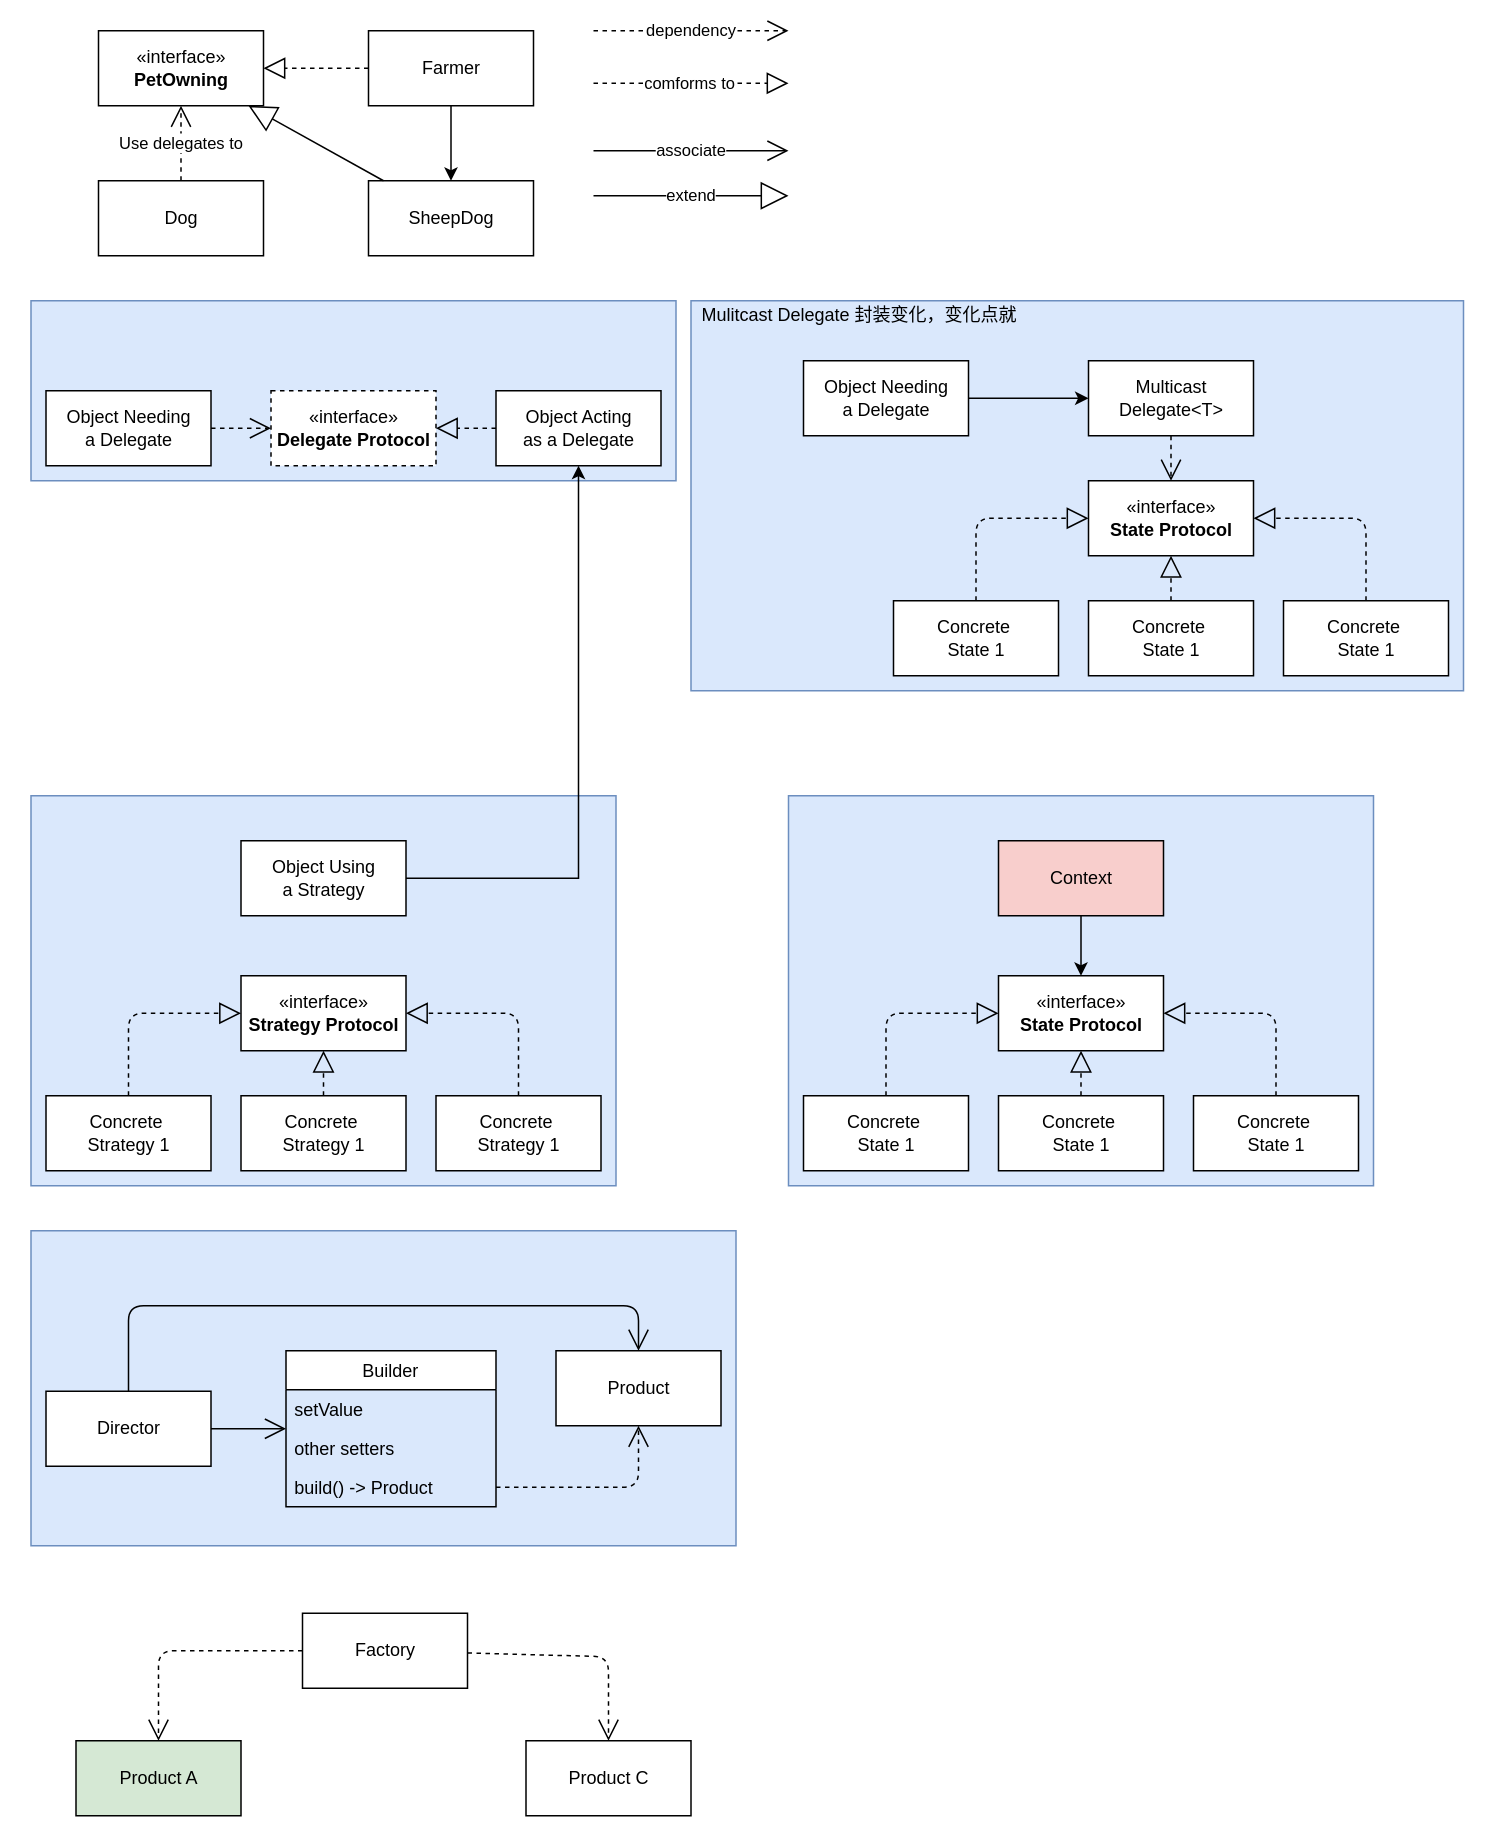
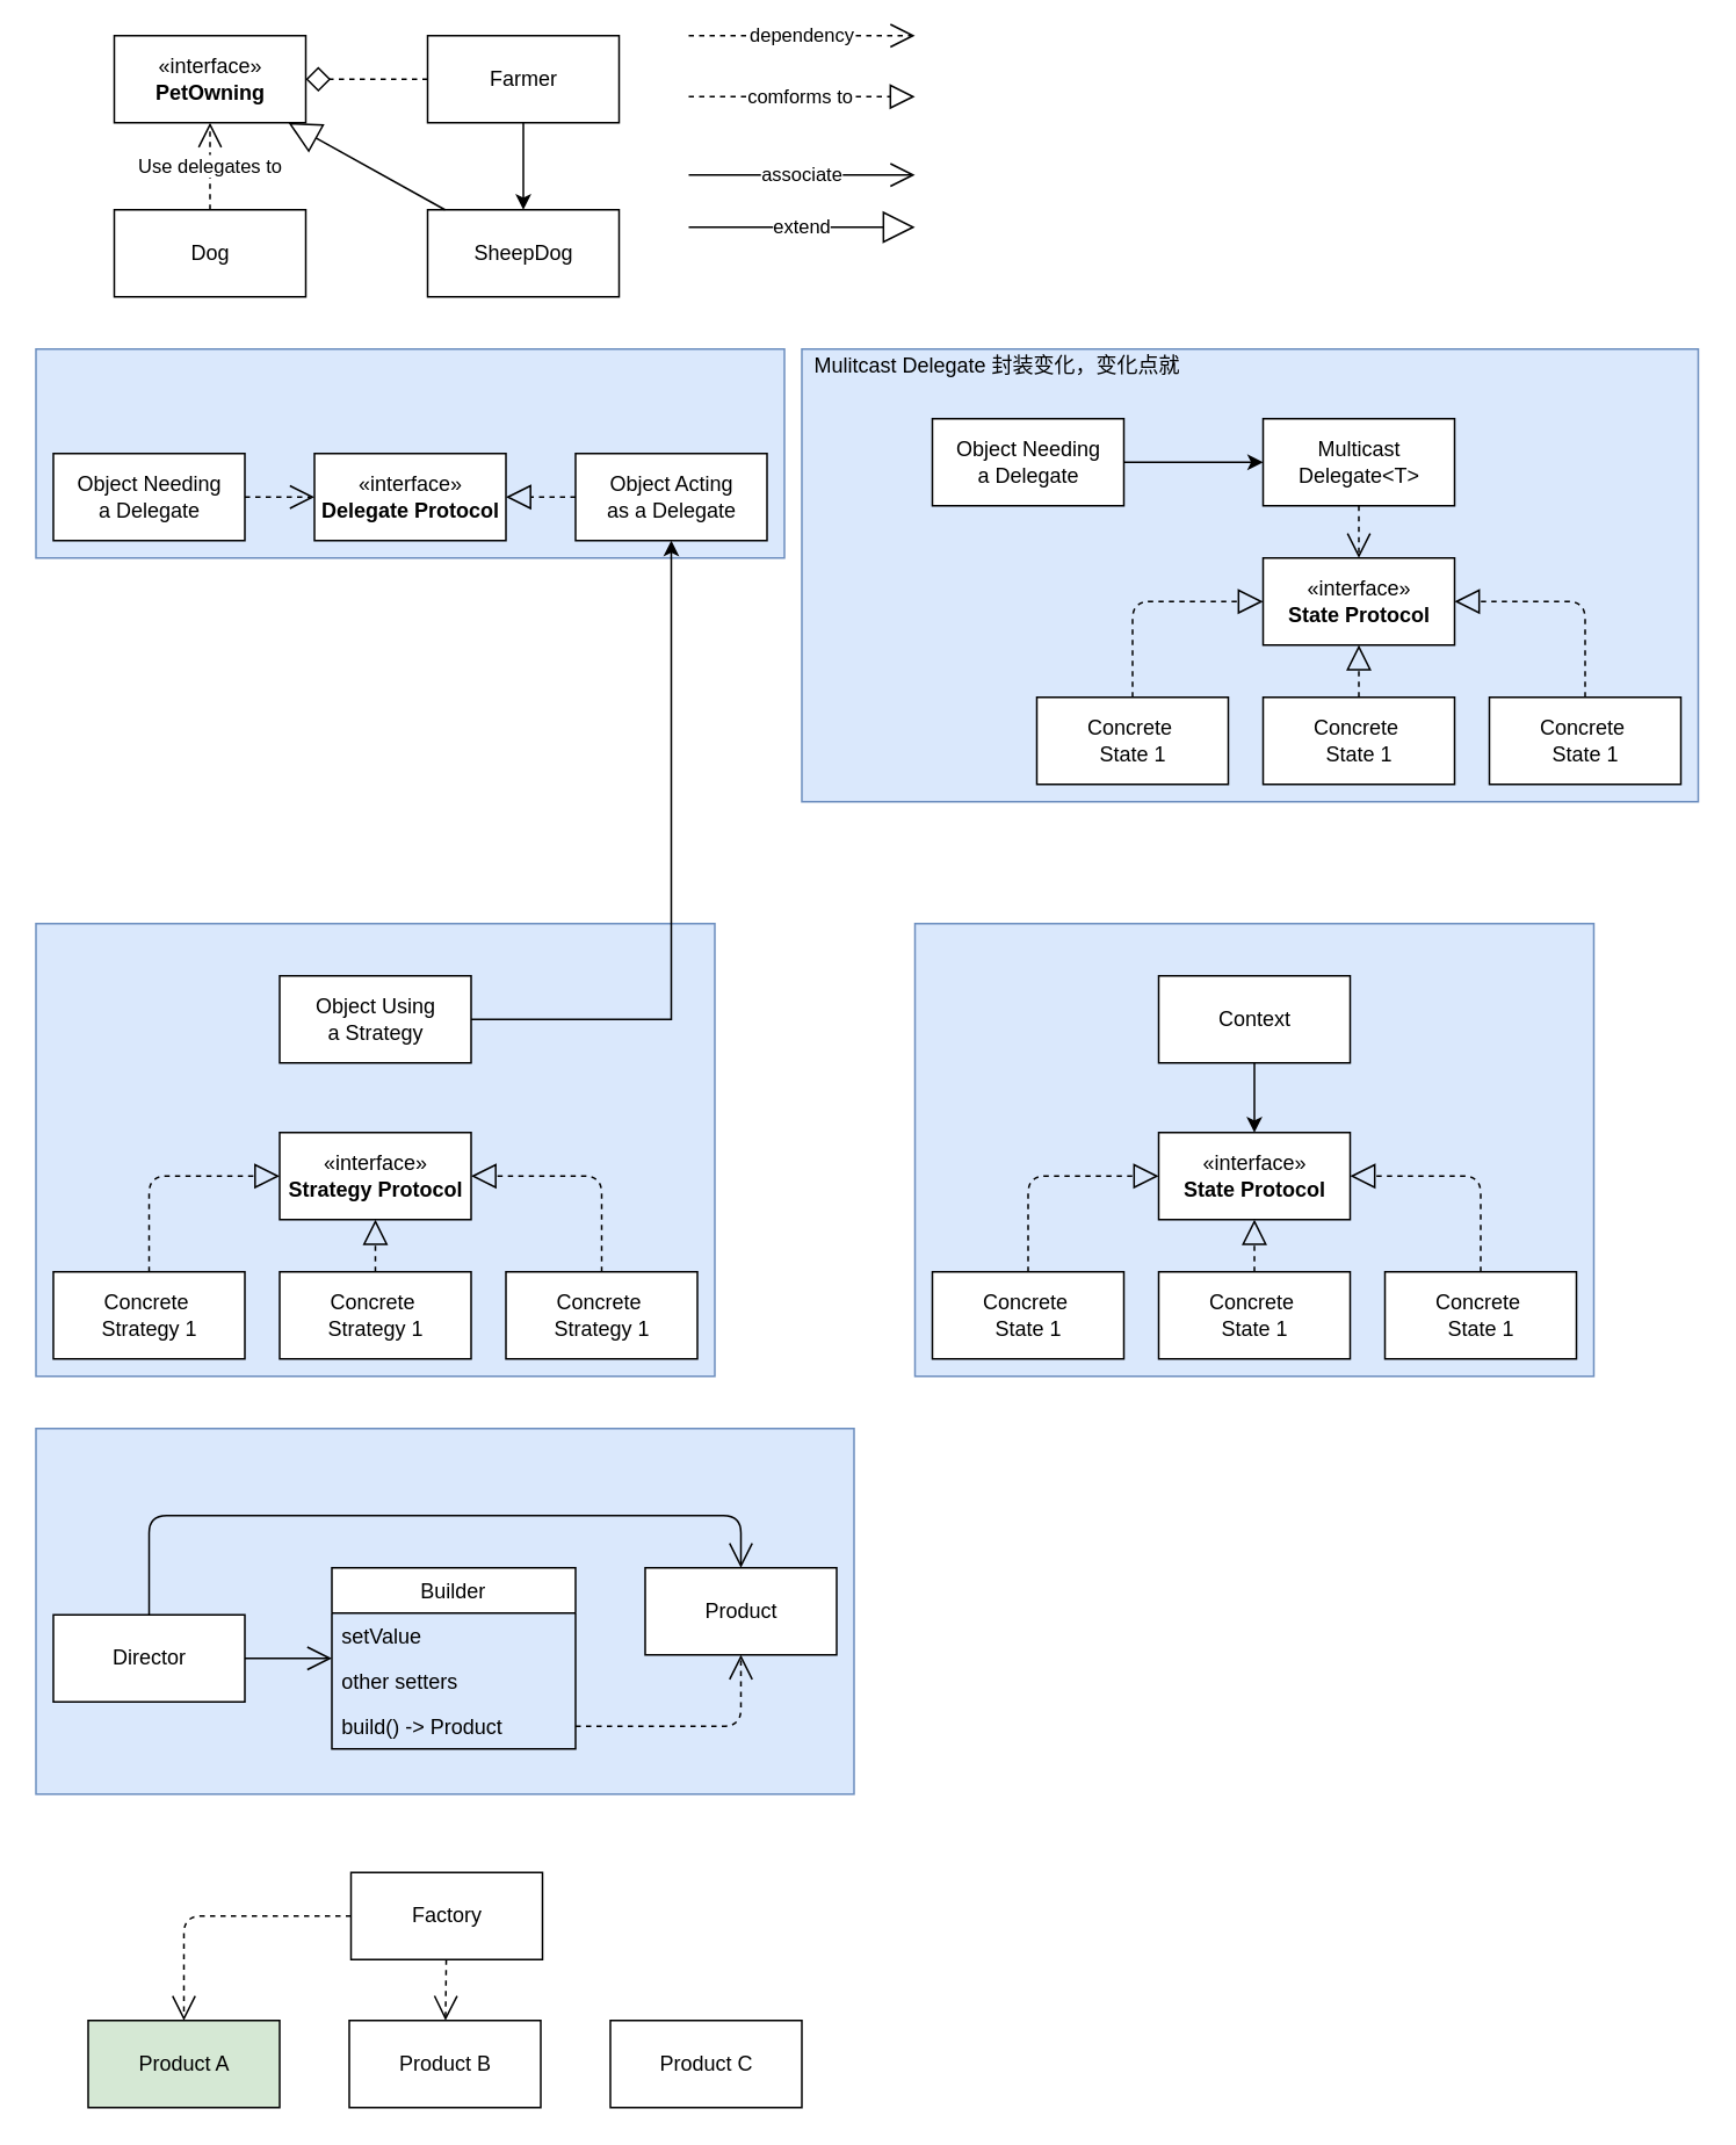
- <mxCell id="10" value="" style="endArrow=block;dashed=1;endFill=0;endSize=12;html=1;entryX=1;entryY=0.5;entryDx=0;entryDy=0;" parent="1" source="7" target="5" edge="1"><mxGeometry width="160" relative="1" as="geometry"><mxPoint x="165" y="320" as="sourcePoint" /><mxPoint x="325" y="320" as="targetPoint" /></mxGeometry></mxCell>
+ <mxCell id="10" value="" style="endArrow=diamond;dashed=1;endFill=0;endSize=12;html=1;entryX=1;entryY=0.5;entryDx=0;entryDy=0;" parent="1" source="7" target="5" edge="1"><mxGeometry width="160" relative="1" as="geometry"><mxPoint x="165" y="320" as="sourcePoint" /><mxPoint x="325" y="320" as="targetPoint" /></mxGeometry></mxCell>
- <mxCell id="19" value="«interface»&lt;br&gt;&lt;b&gt;Delegate Protocol&lt;/b&gt;" style="html=1;dashed=1;" parent="1" vertex="1"><mxGeometry x="180" y="260" width="110" height="50" as="geometry" /></mxCell>
+ <mxCell id="19" value="«interface»&lt;br&gt;&lt;b&gt;Delegate Protocol&lt;/b&gt;" style="html=1;" parent="1" vertex="1"><mxGeometry x="180" y="260" width="110" height="50" as="geometry" /></mxCell>
- <mxCell id="50" value="Context" style="html=1;fillColor=#f8cecc;" parent="1" vertex="1"><mxGeometry x="665" y="560" width="110" height="50" as="geometry" /></mxCell>
+ <mxCell id="50" value="Context" style="html=1;" parent="1" vertex="1"><mxGeometry x="665" y="560" width="110" height="50" as="geometry" /></mxCell>
- <mxCell id="45" value="" style="endArrow=open;endSize=12;dashed=1;html=1;" parent="1" source="41" target="44" edge="1"><mxGeometry width="160" relative="1" as="geometry"><mxPoint x="340" y="1001" as="sourcePoint" /><mxPoint x="435" y="960" as="targetPoint" /><Array as="points"><mxPoint x="405" y="1104" /></Array></mxGeometry></mxCell>
+ <mxCell id="47" value="" style="endArrow=open;endSize=12;dashed=1;html=1;" parent="1" source="41" target="43" edge="1"><mxGeometry width="160" relative="1" as="geometry"><mxPoint x="321" y="1111.477" as="sourcePoint" /><mxPoint x="415" y="1170" as="targetPoint" /><Array as="points" /></mxGeometry></mxCell>
+ <mxCell id="43" value="Product B" style="html=1;" parent="1" vertex="1"><mxGeometry x="200" y="1160" width="110" height="50" as="geometry" /></mxCell>
